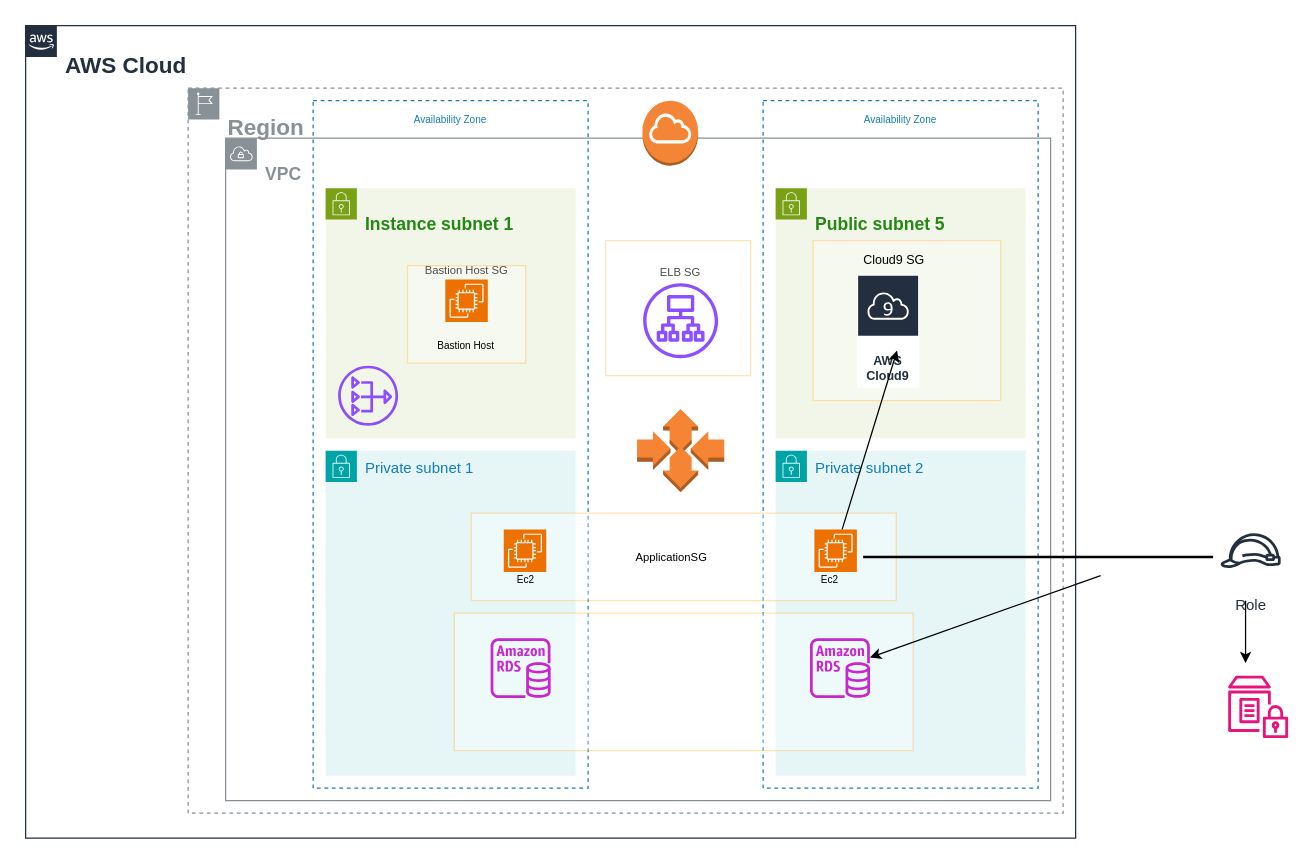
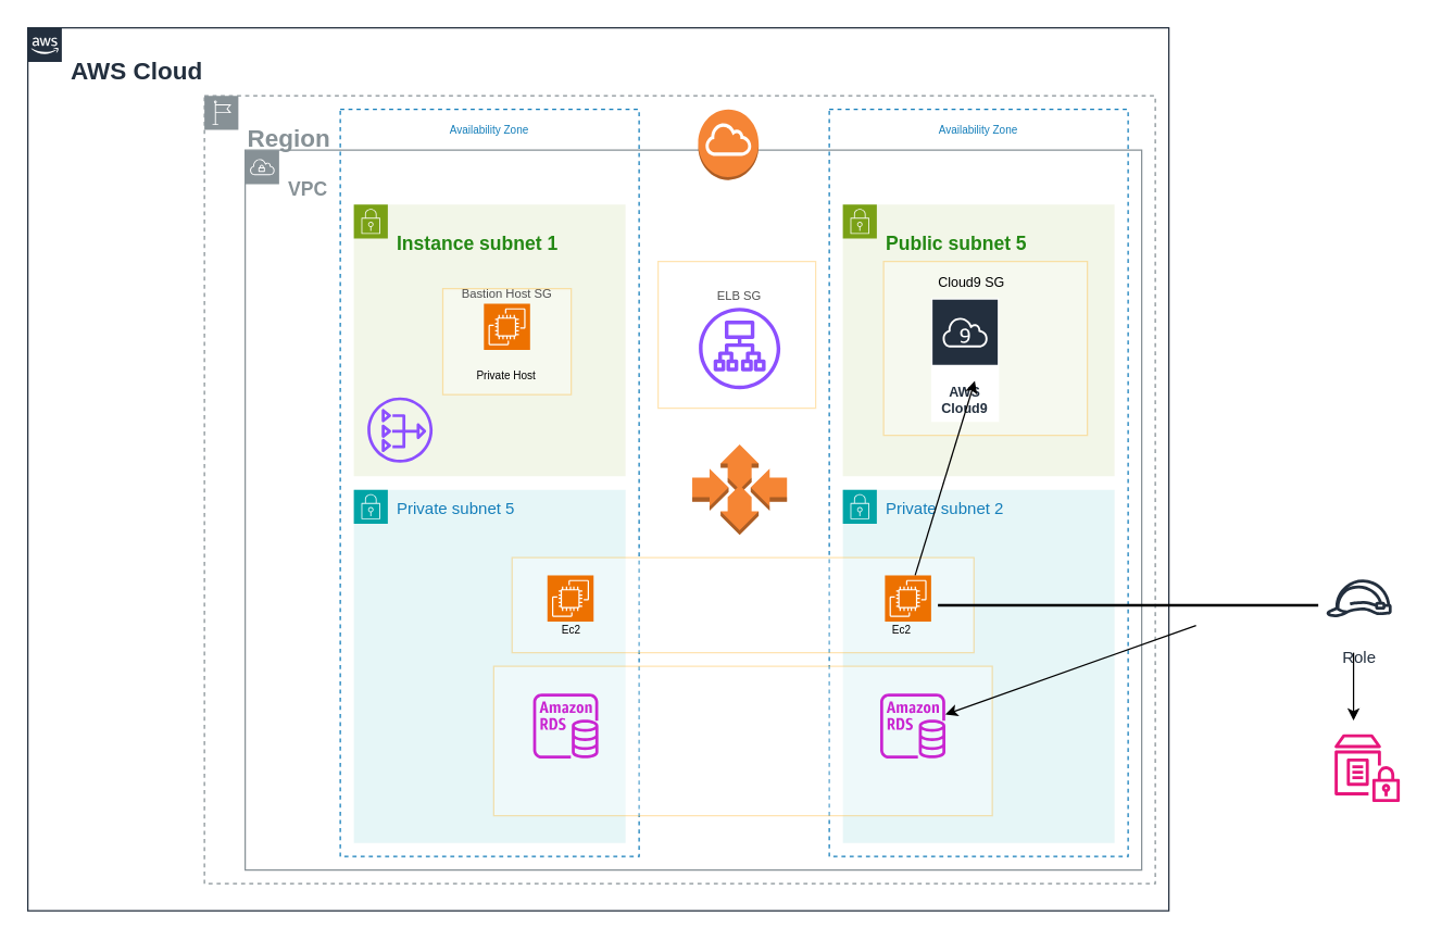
- <mxCell id="14" value="&lt;font style=&quot;font-size: 8px;&quot;&gt;Bastion Host&lt;/font&gt;" style="text;html=1;strokeColor=none;fillColor=none;align=center;verticalAlign=middle;whiteSpace=wrap;rounded=0;" vertex="1" parent="2"><mxGeometry x="321.25" y="250" width="63" height="10" as="geometry" /></mxCell>
+ <mxCell id="14" value="&lt;font style=&quot;font-size: 8px;&quot;&gt;Private Host&lt;/font&gt;" style="text;html=1;strokeColor=none;fillColor=none;align=center;verticalAlign=middle;whiteSpace=wrap;rounded=0;" vertex="1" parent="2"><mxGeometry x="321.25" y="250" width="63" height="10" as="geometry" /></mxCell>
- <mxCell id="10" value="Private subnet 1" style="points=[[0,0],[0.25,0],[0.5,0],[0.75,0],[1,0],[1,0.25],[1,0.5],[1,0.75],[1,1],[0.75,1],[0.5,1],[0.25,1],[0,1],[0,0.75],[0,0.5],[0,0.25]];outlineConnect=0;gradientColor=none;html=1;whiteSpace=wrap;fontSize=12;fontStyle=0;container=1;pointerEvents=0;collapsible=0;recursiveResize=0;shape=mxgraph.aws4.group;grIcon=mxgraph.aws4.group_security_group;grStroke=0;strokeColor=#00A4A6;fillColor=#E6F6F7;verticalAlign=top;align=left;spacingLeft=30;fontColor=#147EBA;dashed=0;" vertex="1" parent="2"><mxGeometry x="240" y="340" width="200" height="260" as="geometry" /></mxCell>
+ <mxCell id="10" value="Private subnet 5" style="points=[[0,0],[0.25,0],[0.5,0],[0.75,0],[1,0],[1,0.25],[1,0.5],[1,0.75],[1,1],[0.75,1],[0.5,1],[0.25,1],[0,1],[0,0.75],[0,0.5],[0,0.25]];outlineConnect=0;gradientColor=none;html=1;whiteSpace=wrap;fontSize=12;fontStyle=0;container=1;pointerEvents=0;collapsible=0;recursiveResize=0;shape=mxgraph.aws4.group;grIcon=mxgraph.aws4.group_security_group;grStroke=0;strokeColor=#00A4A6;fillColor=#E6F6F7;verticalAlign=top;align=left;spacingLeft=30;fontColor=#147EBA;dashed=0;" vertex="1" parent="2"><mxGeometry x="240" y="340" width="200" height="260" as="geometry" /></mxCell>
- <mxCell id="25" value="&lt;font style=&quot;&quot;&gt;&lt;font style=&quot;font-size: 9px;&quot;&gt;ApplicationSG&lt;/font&gt;&lt;br&gt;&lt;/font&gt;" style="text;html=1;strokeColor=none;fillColor=none;align=center;verticalAlign=middle;whiteSpace=wrap;rounded=0;" vertex="1" parent="2"><mxGeometry x="456.5" y="400" width="120" height="50" as="geometry" /></mxCell>
